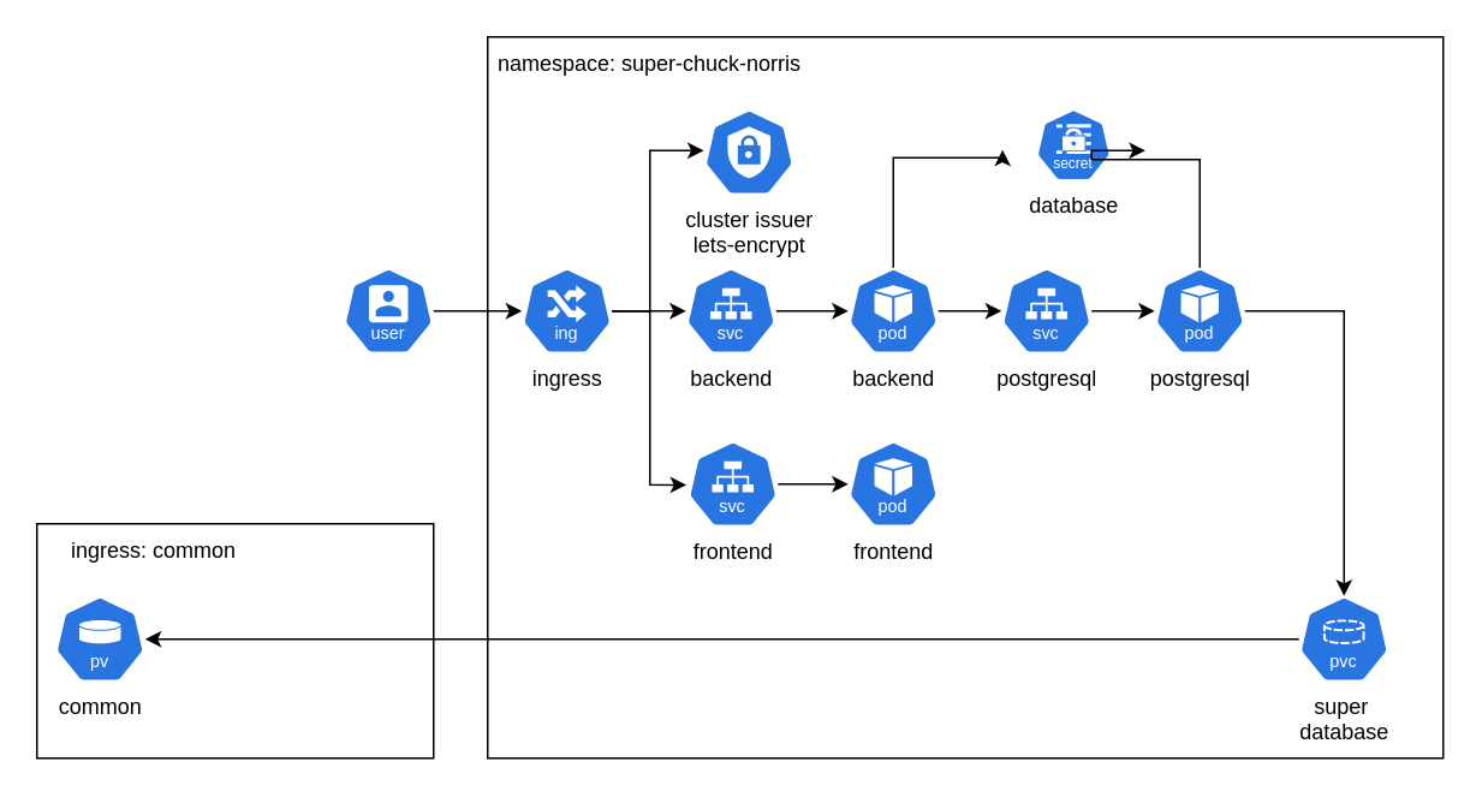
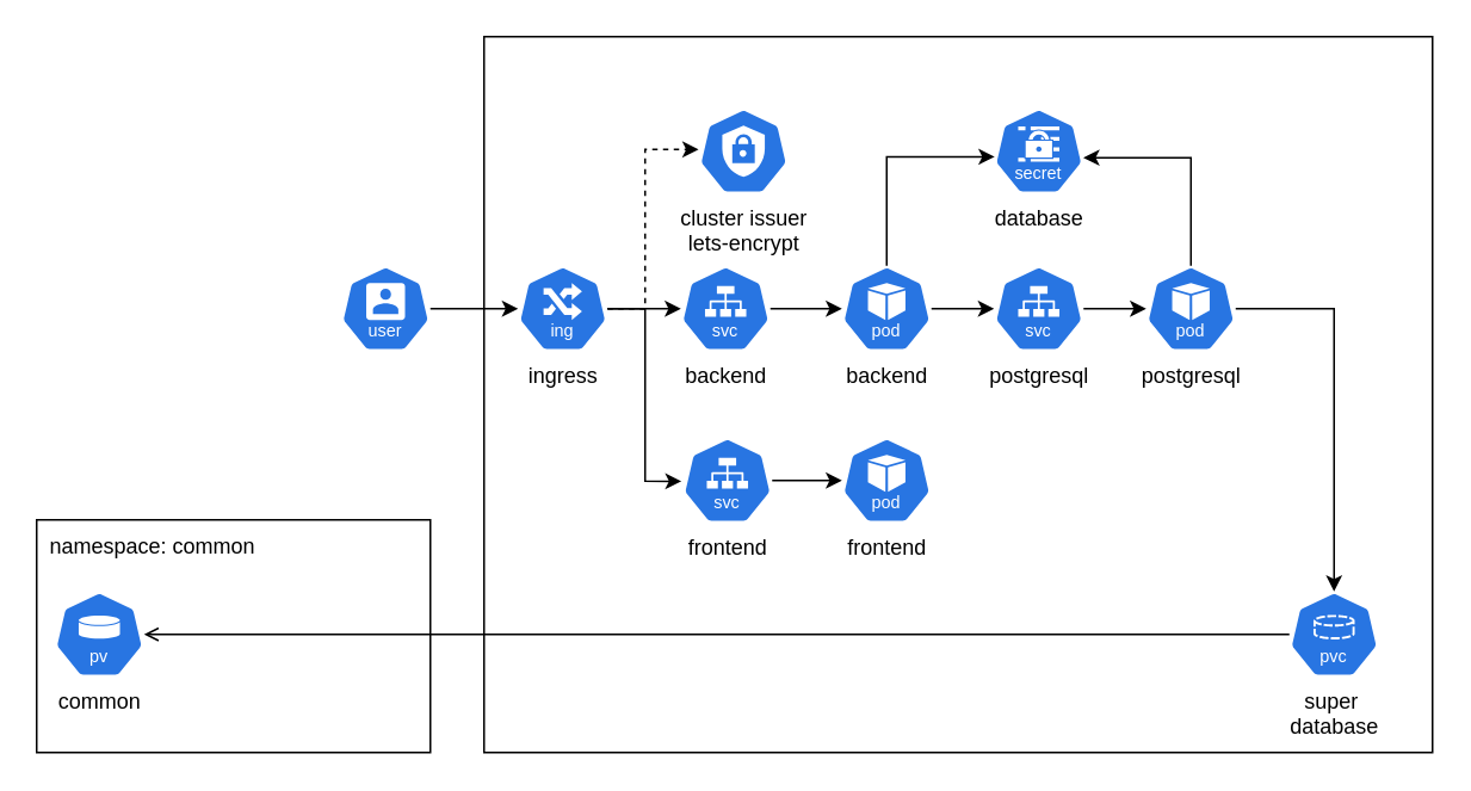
- <mxCell id="3" value="namespace: super-chuck-norris" style="text;html=1;align=center;verticalAlign=middle;whiteSpace=wrap;rounded=0;" parent="1" vertex="1"><mxGeometry x="270" y="20" width="180" height="30" as="geometry" /></mxCell>
- <mxCell id="10" value="database" style="aspect=fixed;sketch=0;html=1;dashed=0;whitespace=wrap;verticalLabelPosition=bottom;verticalAlign=top;fillColor=#2875E2;strokeColor=#ffffff;points=[[0.005,0.63,0],[0.1,0.2,0],[0.9,0.2,0],[0.5,0,0],[0.995,0.63,0],[0.72,0.99,0],[0.5,1,0],[0.28,0.99,0]];shape=mxgraph.kubernetes.icon2;kubernetesLabel=1;prIcon=secret" parent="1" vertex="1"><mxGeometry x="555" y="60" width="80" height="40" as="geometry" /></mxCell>
+ <mxCell id="10" value="database" style="aspect=fixed;sketch=0;html=1;dashed=0;whitespace=wrap;verticalLabelPosition=bottom;verticalAlign=top;fillColor=#2875E2;strokeColor=#ffffff;points=[[0.005,0.63,0],[0.1,0.2,0],[0.9,0.2,0],[0.5,0,0],[0.995,0.63,0],[0.72,0.99,0],[0.5,1,0],[0.28,0.99,0]];shape=mxgraph.kubernetes.icon2;kubernetesLabel=1;prIcon=secret" parent="1" vertex="1"><mxGeometry x="555" y="60" width="50" height="48" as="geometry" /></mxCell>
- <mxCell id="28" style="edgeStyle=orthogonalEdgeStyle;rounded=0;orthogonalLoop=1;jettySize=auto;html=1;entryX=-0.003;entryY=0.479;entryDx=0;entryDy=0;entryPerimeter=0;" parent="1" source="21" target="27" edge="1"><mxGeometry relative="1" as="geometry"><Array as="points"><mxPoint x="360" y="172" /><mxPoint x="360" y="83" /></Array></mxGeometry></mxCell>
+ <mxCell id="28" style="edgeStyle=orthogonalEdgeStyle;rounded=0;orthogonalLoop=1;jettySize=auto;html=1;entryX=-0.003;entryY=0.479;entryDx=0;entryDy=0;entryPerimeter=0;dashed=1;" parent="1" source="21" target="27" edge="1"><mxGeometry relative="1" as="geometry"><Array as="points"><mxPoint x="360" y="172" /><mxPoint x="360" y="83" /></Array></mxGeometry></mxCell>
- <mxCell id="5" value="ingress: common" style="text;html=1;align=center;verticalAlign=middle;whiteSpace=wrap;rounded=0;" parent="1" vertex="1"><mxGeometry x="20" y="290" width="130" height="30" as="geometry" /></mxCell>
+ <mxCell id="5" value="namespace: common" style="text;html=1;align=center;verticalAlign=middle;whiteSpace=wrap;rounded=0;" parent="1" vertex="1"><mxGeometry x="20" y="290" width="130" height="30" as="geometry" /></mxCell>
- <mxCell id="6" style="edgeStyle=orthogonalEdgeStyle;rounded=0;orthogonalLoop=1;jettySize=auto;html=1;" parent="1" source="7" target="11" edge="1"><mxGeometry relative="1" as="geometry" /></mxCell>
+ <mxCell id="6" style="edgeStyle=orthogonalEdgeStyle;rounded=0;orthogonalLoop=1;jettySize=auto;html=1;endArrow=open;" parent="1" source="7" target="11" edge="1"><mxGeometry relative="1" as="geometry" /></mxCell>
